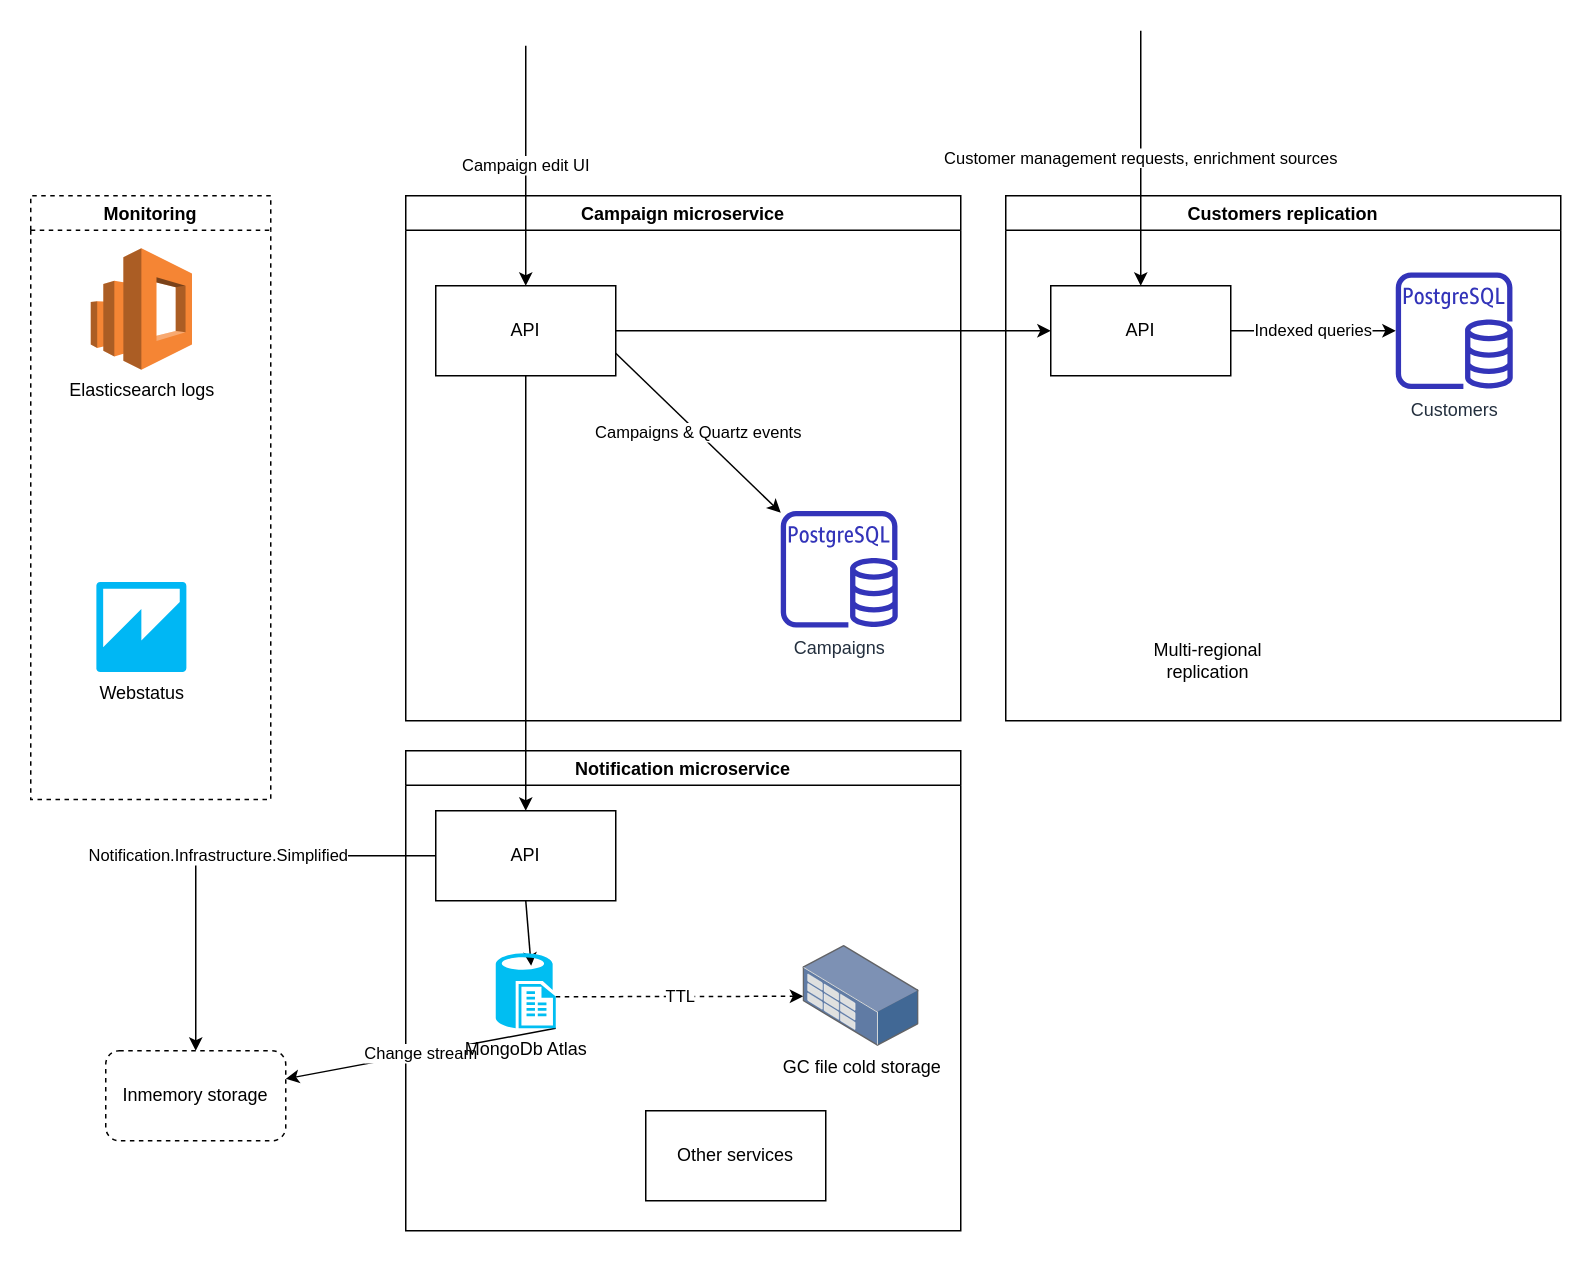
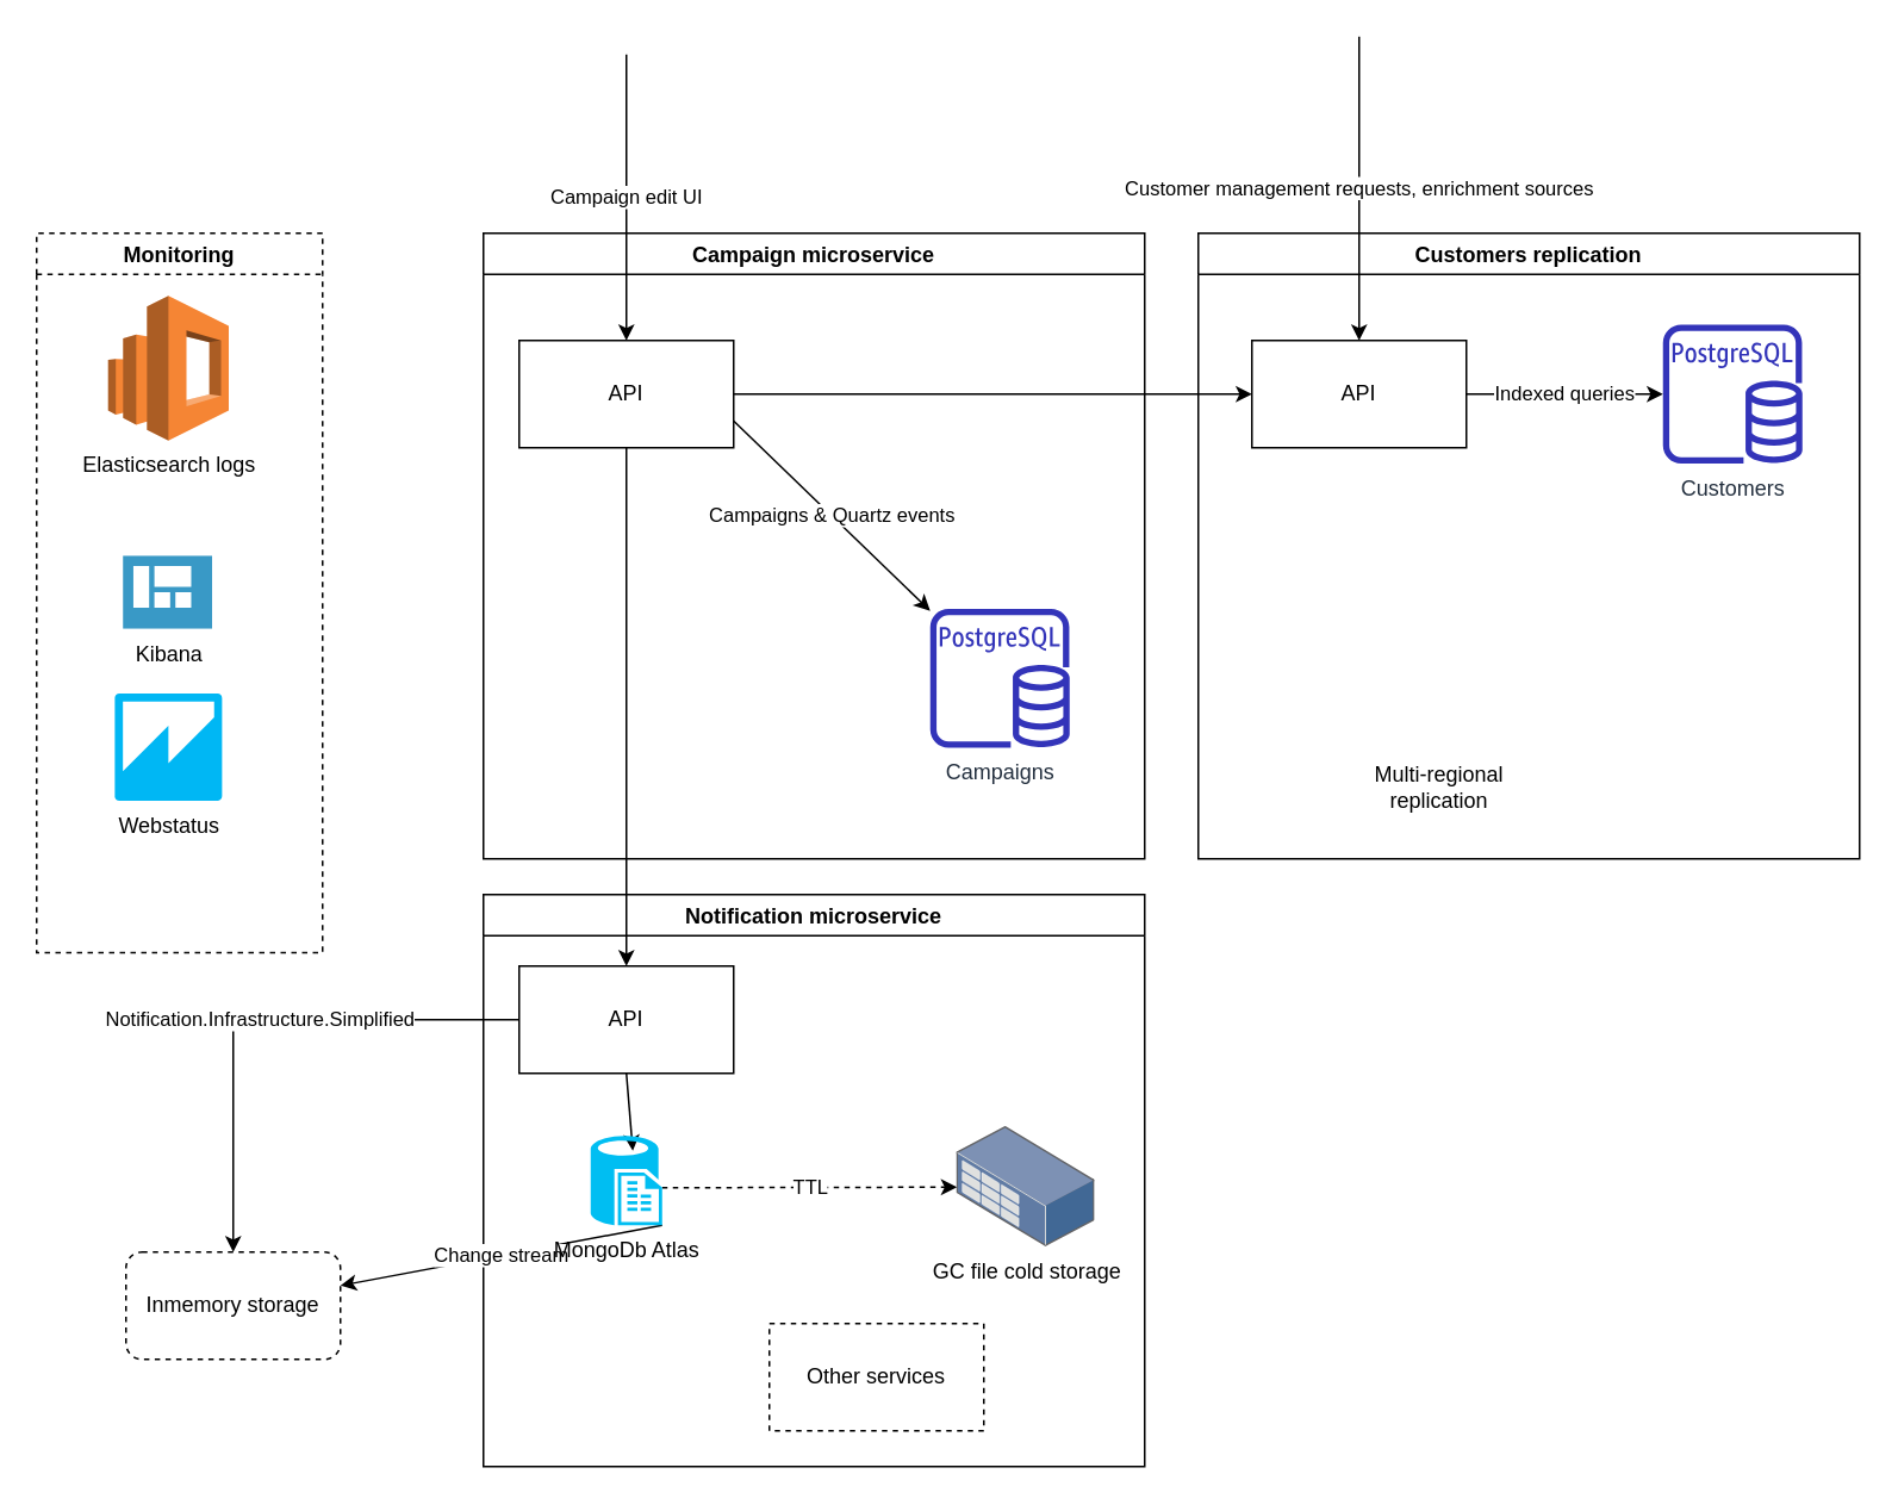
+ <mxCell id="25" value="Kibana" style="aspect=fixed;html=1;points=[];align=center;image;fontSize=12;image=img/lib/mscae/Shared_Dashboard.svg;" vertex="1" parent="23"><mxGeometry x="48.75" y="180.75" width="50" height="41" as="geometry" /></mxCell>
- <mxCell id="17" value="Other services" style="rounded=0;whiteSpace=wrap;html=1;" parent="10" vertex="1"><mxGeometry x="160" y="240" width="120" height="60" as="geometry" /></mxCell>
+ <mxCell id="17" value="Other services" style="rounded=0;whiteSpace=wrap;html=1;dashed=1;" parent="10" vertex="1"><mxGeometry x="160" y="240" width="120" height="60" as="geometry" /></mxCell>
